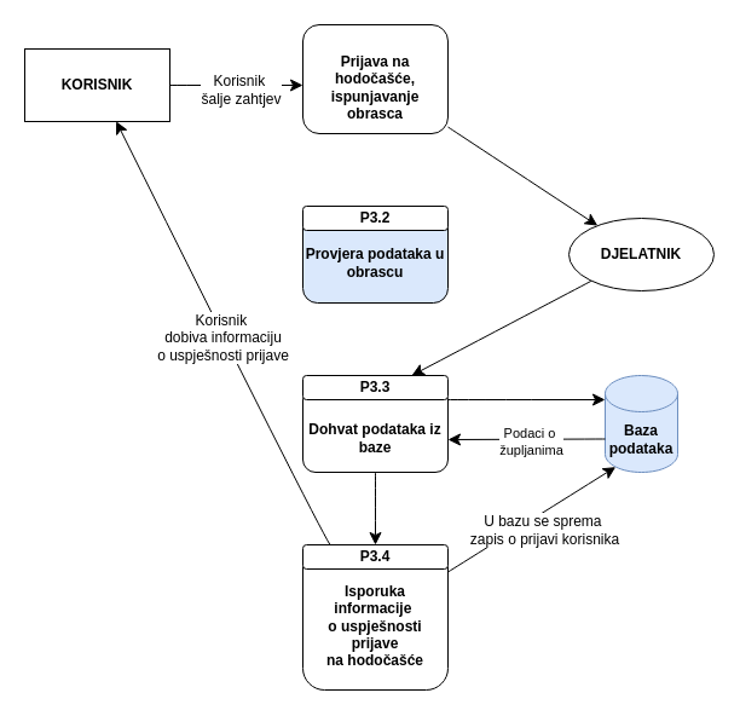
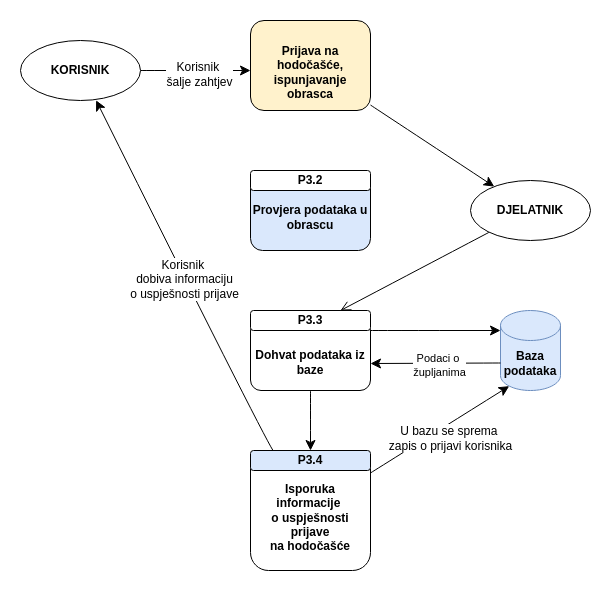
- <mxCell id="3" value="&lt;div&gt;&lt;b&gt;&lt;br&gt;&lt;/b&gt;&lt;/div&gt;&lt;div&gt;&lt;b&gt;Prijava na hodočašće,&lt;/b&gt;&lt;/div&gt;&lt;div&gt;&lt;b&gt;ispunjavanje obrasca&lt;/b&gt;&lt;/div&gt;" style="rounded=1;whiteSpace=wrap;html=1;" vertex="1" parent="1"><mxGeometry x="250" y="20" width="120" height="90" as="geometry" /></mxCell>
+ <mxCell id="3" value="&lt;div&gt;&lt;b&gt;&lt;br&gt;&lt;/b&gt;&lt;/div&gt;&lt;div&gt;&lt;b&gt;Prijava na hodočašće,&lt;/b&gt;&lt;/div&gt;&lt;div&gt;&lt;b&gt;ispunjavanje obrasca&lt;/b&gt;&lt;/div&gt;" style="rounded=1;whiteSpace=wrap;html=1;fillColor=#fff2cc;" vertex="1" parent="1"><mxGeometry x="250" y="20" width="120" height="90" as="geometry" /></mxCell>
- <mxCell id="17" value="&lt;b&gt;KORISNIK&lt;/b&gt;" style="rounded=0;whiteSpace=wrap;html=1;" vertex="1" parent="1"><mxGeometry x="20" y="40" width="120" height="60" as="geometry" /></mxCell>
+ <mxCell id="17" value="&lt;b&gt;KORISNIK&lt;/b&gt;" style="ellipse;whiteSpace=wrap;html=1;" vertex="1" parent="1"><mxGeometry x="20" y="40" width="120" height="60" as="geometry" /></mxCell>
- <mxCell id="22" value="" style="edgeStyle=none;curved=1;rounded=0;orthogonalLoop=1;jettySize=auto;html=1;fontSize=12;startSize=8;endSize=8;entryX=0.75;entryY=0;entryDx=0;entryDy=0;" edge="1" parent="1" source="23" target="8"><mxGeometry relative="1" as="geometry" /></mxCell>
+ <mxCell id="22" value="" style="edgeStyle=none;curved=1;rounded=0;orthogonalLoop=1;jettySize=auto;html=1;fontSize=12;startSize=8;endSize=8;entryX=0.75;entryY=0;entryDx=0;entryDy=0;endArrow=open;" edge="1" parent="1" source="23" target="8"><mxGeometry relative="1" as="geometry" /></mxCell>
- <mxCell id="14" value="&lt;b&gt;P3.4&lt;/b&gt;" style="rounded=1;whiteSpace=wrap;html=1;" vertex="1" parent="1"><mxGeometry x="250" y="450" width="120" height="20" as="geometry" /></mxCell>
+ <mxCell id="14" value="&lt;b&gt;P3.4&lt;/b&gt;" style="rounded=1;whiteSpace=wrap;html=1;fillColor=#dae8fc;" vertex="1" parent="1"><mxGeometry x="250" y="450" width="120" height="20" as="geometry" /></mxCell>
